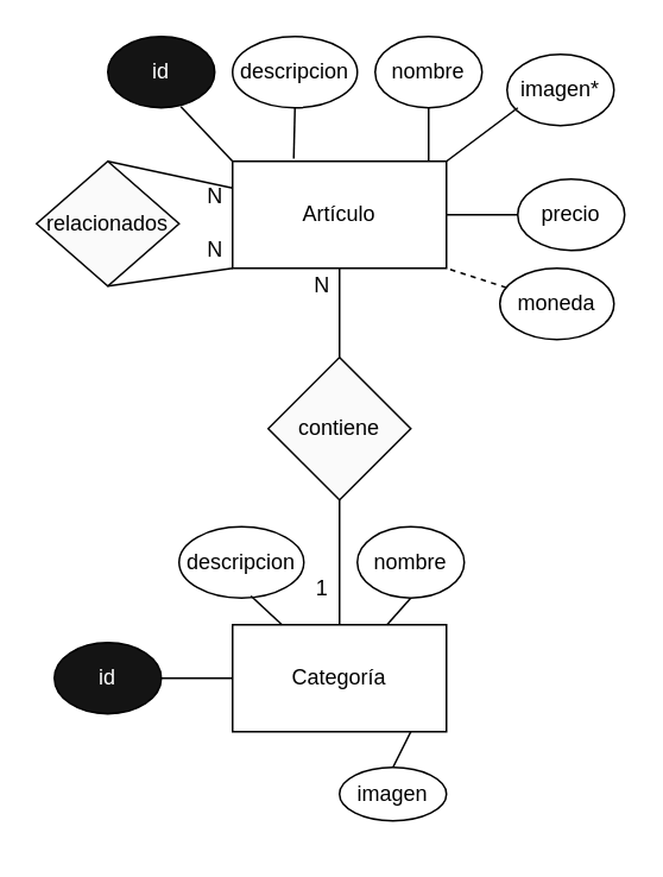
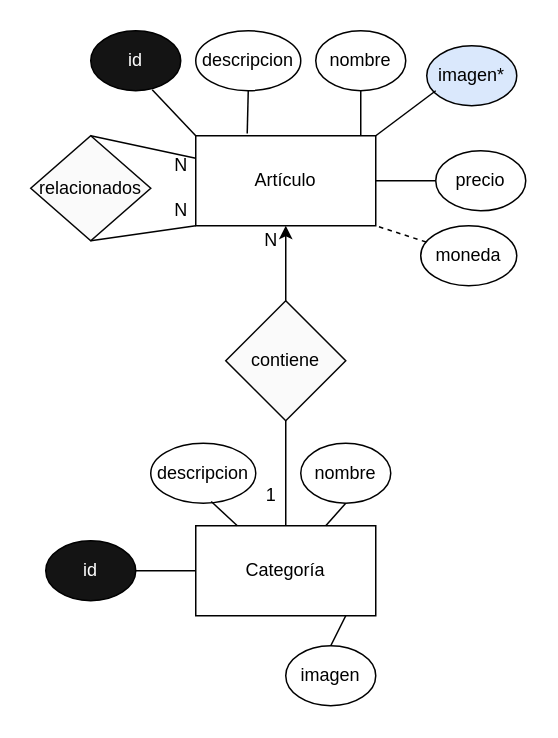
- <mxCell id="15" value="imagen*" style="ellipse;whiteSpace=wrap;html=1;" vertex="1" parent="1"><mxGeometry x="284" y="30" width="60" height="40" as="geometry" /></mxCell>
+ <mxCell id="15" value="imagen*" style="ellipse;whiteSpace=wrap;html=1;fillColor=#dae8fc;" vertex="1" parent="1"><mxGeometry x="284" y="30" width="60" height="40" as="geometry" /></mxCell>
- <mxCell id="14" value="" style="endArrow=none;html=1;" edge="1" parent="1" source="13" target="2"><mxGeometry width="50" height="50" relative="1" as="geometry"><mxPoint x="80" y="210" as="sourcePoint" /><mxPoint x="130" y="160" as="targetPoint" /></mxGeometry></mxCell>
+ <mxCell id="14" value="" style="endArrow=classic;html=1;" edge="1" parent="1" source="13" target="2"><mxGeometry width="50" height="50" relative="1" as="geometry"><mxPoint x="80" y="210" as="sourcePoint" /><mxPoint x="130" y="160" as="targetPoint" /></mxGeometry></mxCell>
- <mxCell id="20" value="imagen" style="ellipse;whiteSpace=wrap;html=1;" vertex="1" parent="1"><mxGeometry x="190" y="430" width="60" height="30" as="geometry" /></mxCell>
+ <mxCell id="20" value="imagen" style="ellipse;whiteSpace=wrap;html=1;" vertex="1" parent="1"><mxGeometry x="190" y="430" width="60" height="40" as="geometry" /></mxCell>
